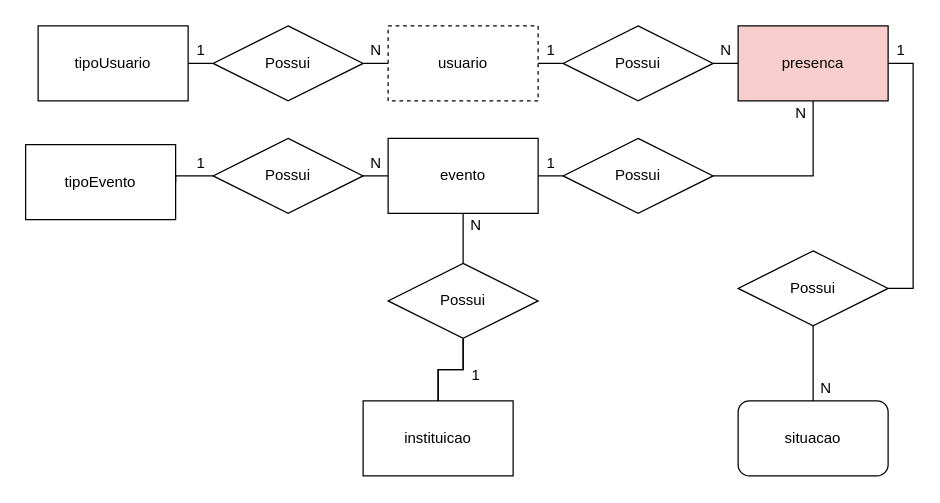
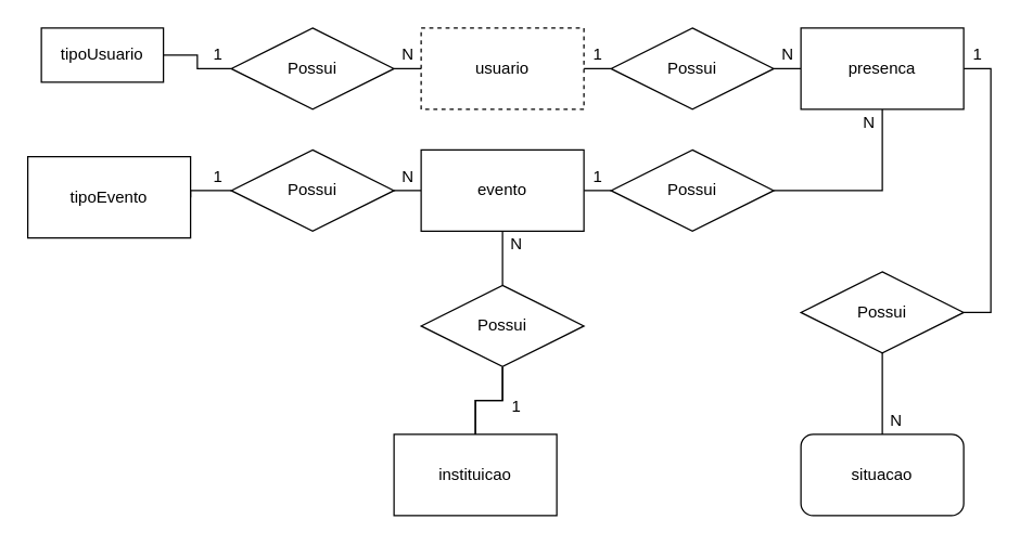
- <mxCell id="3" value="tipoUsuario" style="rounded=0;whiteSpace=wrap;html=1;" vertex="1" parent="1"><mxGeometry x="30" y="20" width="120" height="60" as="geometry" /></mxCell>
+ <mxCell id="3" value="tipoUsuario" style="rounded=0;whiteSpace=wrap;html=1;" vertex="1" parent="1"><mxGeometry x="30" y="20" width="90" height="40" as="geometry" /></mxCell>
- <mxCell id="25" value="presenca" style="rounded=0;whiteSpace=wrap;html=1;fillColor=#f8cecc;" vertex="1" parent="1"><mxGeometry x="590" y="20" width="120" height="60" as="geometry" /></mxCell>
+ <mxCell id="25" value="presenca" style="rounded=0;whiteSpace=wrap;html=1;" vertex="1" parent="1"><mxGeometry x="590" y="20" width="120" height="60" as="geometry" /></mxCell>
